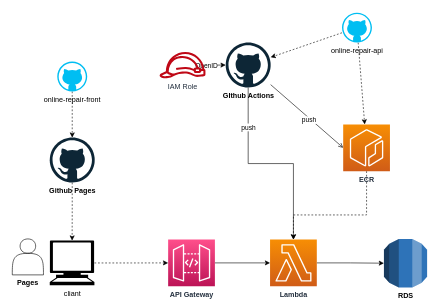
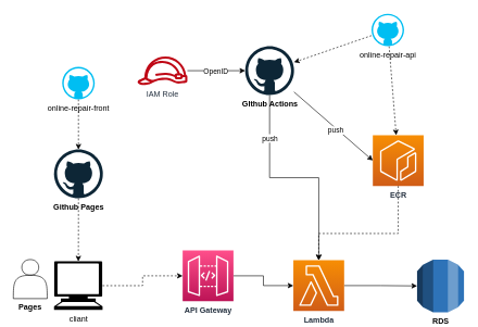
- <mxCell id="17" value="IAM Role" style="sketch=0;outlineConnect=0;fontColor=#232F3E;gradientColor=none;fillColor=#BF0816;strokeColor=none;dashed=0;verticalLabelPosition=bottom;verticalAlign=top;align=center;html=1;fontSize=12;fontStyle=0;aspect=fixed;pointerEvents=1;shape=mxgraph.aws4.role;" vertex="1" parent="1"><mxGeometry x="265" y="86" width="78" height="44" as="geometry" /></mxCell>
+ <mxCell id="17" value="IAM Role" style="sketch=0;outlineConnect=0;fontColor=#232F3E;gradientColor=none;fillColor=#BF0816;strokeColor=none;dashed=0;verticalLabelPosition=bottom;verticalAlign=top;align=center;html=1;fontSize=12;fontStyle=0;aspect=fixed;pointerEvents=1;shape=mxgraph.aws4.role;" vertex="1" parent="1"><mxGeometry x="210" y="86" width="78" height="44" as="geometry" /></mxCell>
- <mxCell id="7" style="rounded=0;orthogonalLoop=1;jettySize=auto;html=1;entryX=0;entryY=0.5;entryDx=0;entryDy=0;entryPerimeter=0;endArrow=open;" edge="1" parent="1" source="12" target="14"><mxGeometry relative="1" as="geometry" /></mxCell>
+ <mxCell id="7" style="rounded=0;orthogonalLoop=1;jettySize=auto;html=1;entryX=0;entryY=0.5;entryDx=0;entryDy=0;entryPerimeter=0;" edge="1" parent="1" source="12" target="14"><mxGeometry relative="1" as="geometry" /></mxCell>
- <mxCell id="3" value="API Gateway" style="sketch=0;points=[[0,0,0],[0.25,0,0],[0.5,0,0],[0.75,0,0],[1,0,0],[0,1,0],[0.25,1,0],[0.5,1,0],[0.75,1,0],[1,1,0],[0,0.25,0],[0,0.5,0],[0,0.75,0],[1,0.25,0],[1,0.5,0],[1,0.75,0]];outlineConnect=0;fontColor=#232F3E;gradientColor=#FF4F8B;gradientDirection=north;fillColor=#BC1356;strokeColor=#ffffff;dashed=0;verticalLabelPosition=bottom;verticalAlign=top;align=center;html=1;fontSize=12;fontStyle=1;aspect=fixed;shape=mxgraph.aws4.resourceIcon;resIcon=mxgraph.aws4.api_gateway;" vertex="1" parent="1"><mxGeometry x="280" y="399" width="78" height="78" as="geometry" /></mxCell>
+ <mxCell id="3" value="API Gateway" style="sketch=0;points=[[0,0,0],[0.25,0,0],[0.5,0,0],[0.75,0,0],[1,0,0],[0,1,0],[0.25,1,0],[0.5,1,0],[0.75,1,0],[1,1,0],[0,0.25,0],[0,0.5,0],[0,0.75,0],[1,0.25,0],[1,0.5,0],[1,0.75,0]];outlineConnect=0;fontColor=#232F3E;gradientColor=#FF4F8B;gradientDirection=north;fillColor=#BC1356;strokeColor=#ffffff;dashed=0;verticalLabelPosition=bottom;verticalAlign=top;align=center;html=1;fontSize=12;fontStyle=1;aspect=fixed;shape=mxgraph.aws4.resourceIcon;resIcon=mxgraph.aws4.api_gateway;" vertex="1" parent="1"><mxGeometry x="280" y="384" width="78" height="78" as="geometry" /></mxCell>
